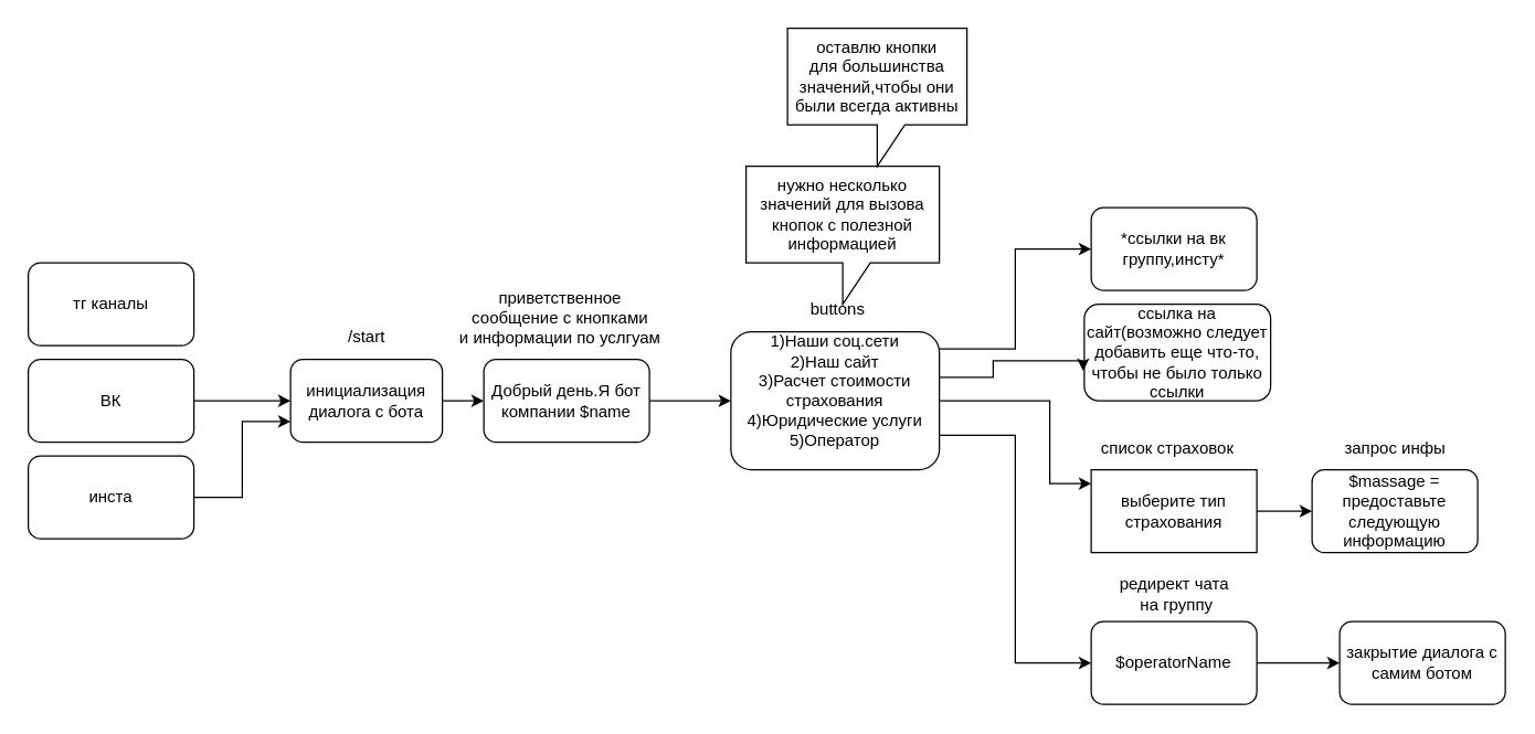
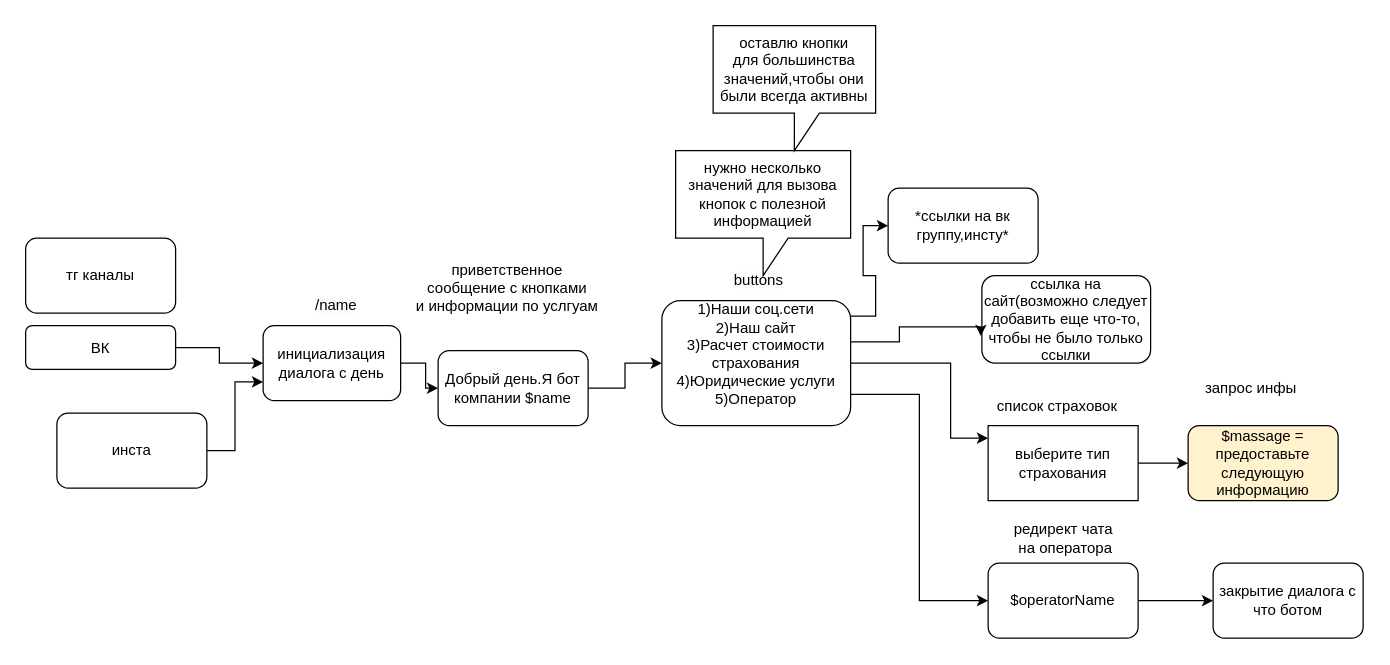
- <mxCell id="19" value="*ссылки на вк группу,инсту*" style="rounded=1;whiteSpace=wrap;html=1;" vertex="1" parent="1"><mxGeometry x="790" y="150" width="120" height="60" as="geometry" /></mxCell>
+ <mxCell id="19" value="*ссылки на вк группу,инсту*" style="rounded=1;whiteSpace=wrap;html=1;" vertex="1" parent="1"><mxGeometry x="710" y="150" width="120" height="60" as="geometry" /></mxCell>
- <mxCell id="9" value="&lt;span style=&quot;color: rgb(0, 0, 0); font-family: Helvetica; font-size: 12px; font-style: normal; font-variant-ligatures: normal; font-variant-caps: normal; font-weight: 400; letter-spacing: normal; orphans: 2; text-align: center; text-indent: 0px; text-transform: none; widows: 2; word-spacing: 0px; -webkit-text-stroke-width: 0px; white-space: normal; background-color: rgb(251, 251, 251); text-decoration-thickness: initial; text-decoration-style: initial; text-decoration-color: initial; display: inline !important; float: none;&quot;&gt;/start&lt;/span&gt;&lt;br style=&quot;forced-color-adjust: none; color: rgb(0, 0, 0); font-family: Helvetica; font-size: 12px; font-style: normal; font-variant-ligatures: normal; font-variant-caps: normal; font-weight: 400; letter-spacing: normal; orphans: 2; text-align: center; text-indent: 0px; text-transform: none; widows: 2; word-spacing: 0px; -webkit-text-stroke-width: 0px; white-space: normal; background-color: rgb(251, 251, 251); text-decoration-thickness: initial; text-decoration-style: initial; text-decoration-color: initial;&quot;&gt;" style="text;whiteSpace=wrap;html=1;" vertex="1" parent="1"><mxGeometry x="250" y="230" width="60" height="40" as="geometry" /></mxCell>
+ <mxCell id="9" value="&lt;span style=&quot;color: rgb(0, 0, 0); font-family: Helvetica; font-size: 12px; font-style: normal; font-variant-ligatures: normal; font-variant-caps: normal; font-weight: 400; letter-spacing: normal; orphans: 2; text-align: center; text-indent: 0px; text-transform: none; widows: 2; word-spacing: 0px; -webkit-text-stroke-width: 0px; white-space: normal; background-color: rgb(251, 251, 251); text-decoration-thickness: initial; text-decoration-style: initial; text-decoration-color: initial; display: inline !important; float: none;&quot;&gt;/name&lt;/span&gt;&lt;br style=&quot;forced-color-adjust: none; color: rgb(0, 0, 0); font-family: Helvetica; font-size: 12px; font-style: normal; font-variant-ligatures: normal; font-variant-caps: normal; font-weight: 400; letter-spacing: normal; orphans: 2; text-align: center; text-indent: 0px; text-transform: none; widows: 2; word-spacing: 0px; -webkit-text-stroke-width: 0px; white-space: normal; background-color: rgb(251, 251, 251); text-decoration-thickness: initial; text-decoration-style: initial; text-decoration-color: initial;&quot;&gt;" style="text;whiteSpace=wrap;html=1;" vertex="1" parent="1"><mxGeometry x="250" y="230" width="60" height="40" as="geometry" /></mxCell>
- <mxCell id="16" value="ВК" style="rounded=1;whiteSpace=wrap;html=1;" vertex="1" parent="1"><mxGeometry x="20" y="260" width="120" height="60" as="geometry" /></mxCell>
+ <mxCell id="16" value="ВК" style="rounded=1;whiteSpace=wrap;html=1;" vertex="1" parent="1"><mxGeometry x="20" y="260" width="120" height="35" as="geometry" /></mxCell>
- <mxCell id="3" value="инициализация диалога с бота" style="rounded=1;whiteSpace=wrap;html=1;" vertex="1" parent="1"><mxGeometry x="210" y="260" width="110" height="60" as="geometry" /></mxCell>
+ <mxCell id="3" value="инициализация диалога с день" style="rounded=1;whiteSpace=wrap;html=1;" vertex="1" parent="1"><mxGeometry x="210" y="260" width="110" height="60" as="geometry" /></mxCell>
- <mxCell id="12" value="Добрый день.Я бот компании $name" style="rounded=1;whiteSpace=wrap;html=1;" vertex="1" parent="1"><mxGeometry x="350" y="260" width="120" height="60" as="geometry" /></mxCell>
+ <mxCell id="12" value="Добрый день.Я бот компании $name" style="rounded=1;whiteSpace=wrap;html=1;" vertex="1" parent="1"><mxGeometry x="350" y="280" width="120" height="60" as="geometry" /></mxCell>
- <mxCell id="26" value="запрос инфы" style="text;html=1;align=center;verticalAlign=middle;resizable=0;points=[];autosize=1;strokeColor=none;fillColor=none;" vertex="1" parent="1"><mxGeometry x="960" y="310" width="100" height="30" as="geometry" /></mxCell>
+ <mxCell id="26" value="запрос инфы" style="text;html=1;align=center;verticalAlign=middle;resizable=0;points=[];autosize=1;strokeColor=none;fillColor=none;" vertex="1" parent="1"><mxGeometry x="950" y="295" width="100" height="30" as="geometry" /></mxCell>
- <mxCell id="18" value="инста" style="rounded=1;whiteSpace=wrap;html=1;" vertex="1" parent="1"><mxGeometry x="20" y="330" width="120" height="60" as="geometry" /></mxCell>
+ <mxCell id="18" value="инста" style="rounded=1;whiteSpace=wrap;html=1;" vertex="1" parent="1"><mxGeometry x="45" y="330" width="120" height="60" as="geometry" /></mxCell>
- <mxCell id="21" value="$massage = предоставьте следующую информацию" style="rounded=1;whiteSpace=wrap;html=1;" vertex="1" parent="1"><mxGeometry x="950" y="340" width="120" height="60" as="geometry" /></mxCell>
+ <mxCell id="21" value="$massage = предоставьте следующую информацию" style="rounded=1;whiteSpace=wrap;html=1;fillColor=#fff2cc;" vertex="1" parent="1"><mxGeometry x="950" y="340" width="120" height="60" as="geometry" /></mxCell>
- <mxCell id="25" value="редирект чата&lt;div&gt;&amp;nbsp;на группу&lt;/div&gt;" style="text;html=1;align=center;verticalAlign=middle;resizable=0;points=[];autosize=1;strokeColor=none;fillColor=none;" vertex="1" parent="1"><mxGeometry x="800" y="410" width="100" height="40" as="geometry" /></mxCell>
+ <mxCell id="25" value="редирект чата&lt;div&gt;&amp;nbsp;на оператора&lt;/div&gt;" style="text;html=1;align=center;verticalAlign=middle;resizable=0;points=[];autosize=1;strokeColor=none;fillColor=none;" vertex="1" parent="1"><mxGeometry x="800" y="410" width="100" height="40" as="geometry" /></mxCell>
- <mxCell id="27" value="закрытие диалога с самим ботом" style="rounded=1;whiteSpace=wrap;html=1;" vertex="1" parent="1"><mxGeometry x="970" y="450" width="120" height="60" as="geometry" /></mxCell>
+ <mxCell id="27" value="закрытие диалога с что ботом" style="rounded=1;whiteSpace=wrap;html=1;" vertex="1" parent="1"><mxGeometry x="970" y="450" width="120" height="60" as="geometry" /></mxCell>
